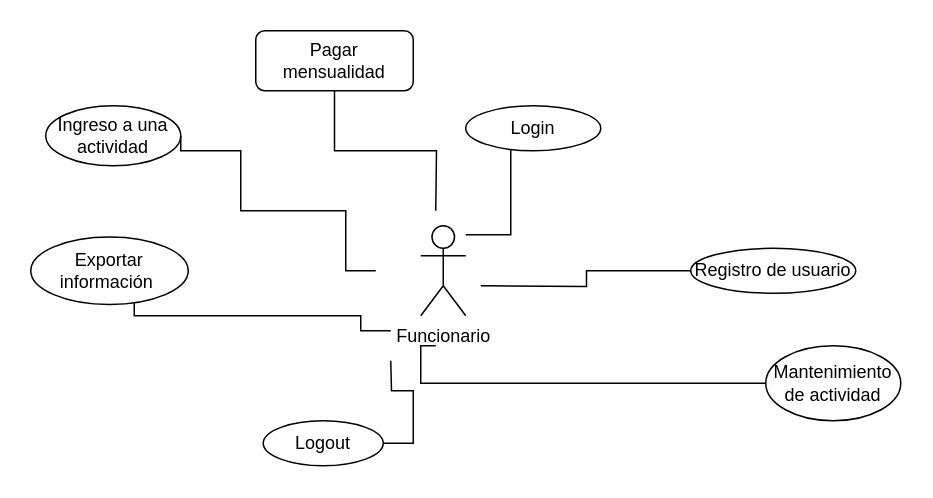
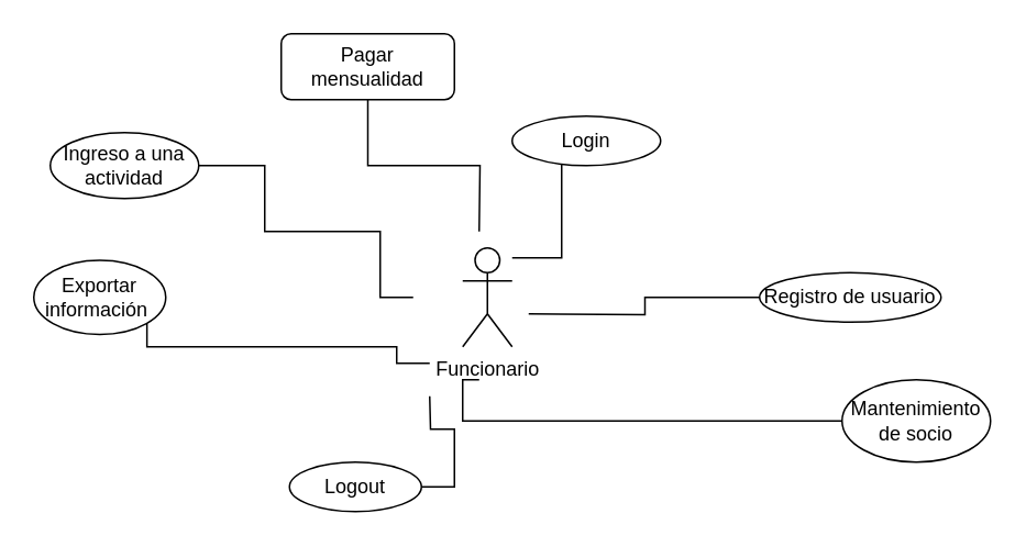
- <mxCell id="12" value="Ingreso a una actividad" style="ellipse;whiteSpace=wrap;html=1;" parent="1" vertex="1"><mxGeometry x="30" y="70" width="90" height="40" as="geometry" /></mxCell>
+ <mxCell id="12" value="Ingreso a una actividad" style="ellipse;whiteSpace=wrap;html=1;" parent="1" vertex="1"><mxGeometry x="30" y="80" width="90" height="40" as="geometry" /></mxCell>
- <mxCell id="14" value="Exportar información&amp;nbsp;" style="ellipse;whiteSpace=wrap;html=1;" parent="1" vertex="1"><mxGeometry x="20" y="157.5" width="105" height="45" as="geometry" /></mxCell>
+ <mxCell id="14" value="Exportar información&amp;nbsp;" style="ellipse;whiteSpace=wrap;html=1;" parent="1" vertex="1"><mxGeometry x="20" y="157.5" width="80" height="45" as="geometry" /></mxCell>
- <mxCell id="8" value="Mantenimiento de actividad" style="ellipse;whiteSpace=wrap;html=1;" parent="1" vertex="1"><mxGeometry x="510" y="230" width="90" height="50" as="geometry" /></mxCell>
+ <mxCell id="8" value="Mantenimiento de socio" style="ellipse;whiteSpace=wrap;html=1;" parent="1" vertex="1"><mxGeometry x="510" y="230" width="90" height="50" as="geometry" /></mxCell>
